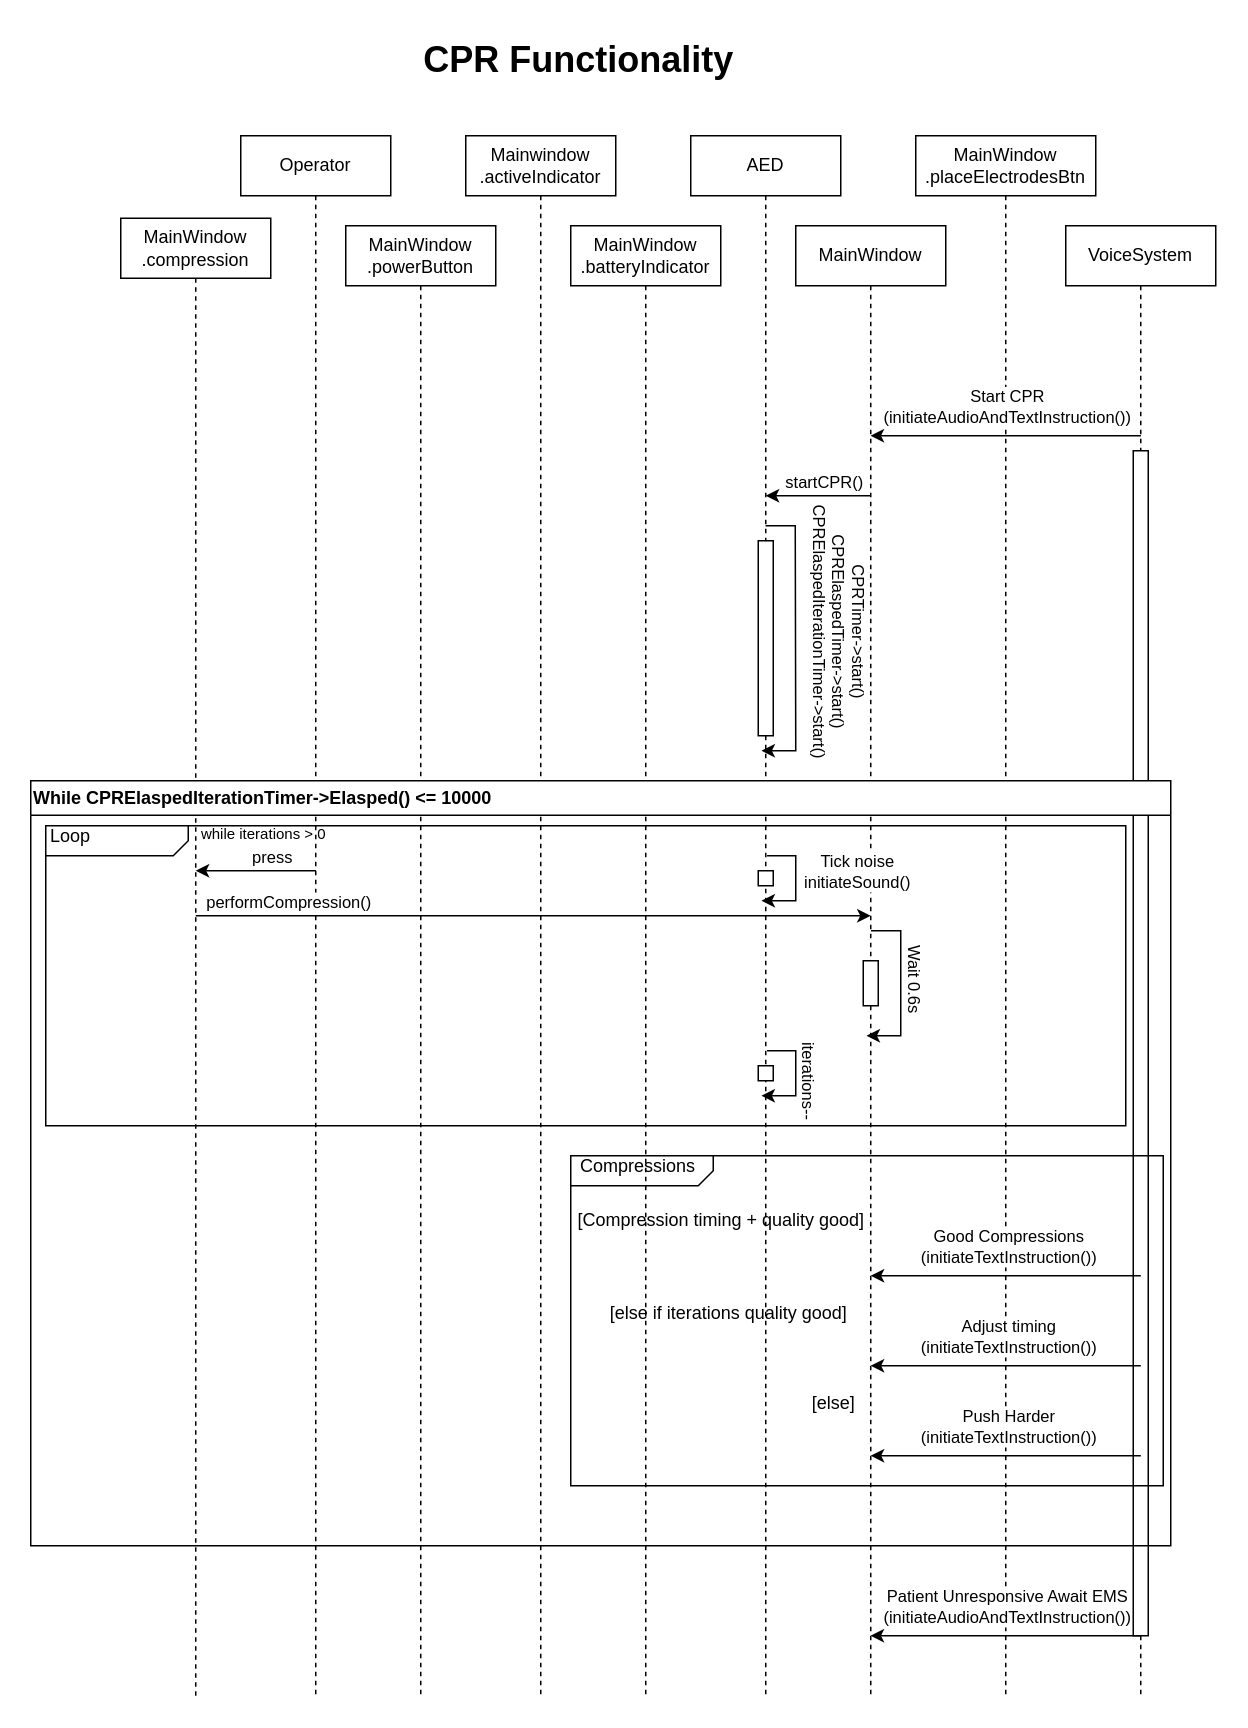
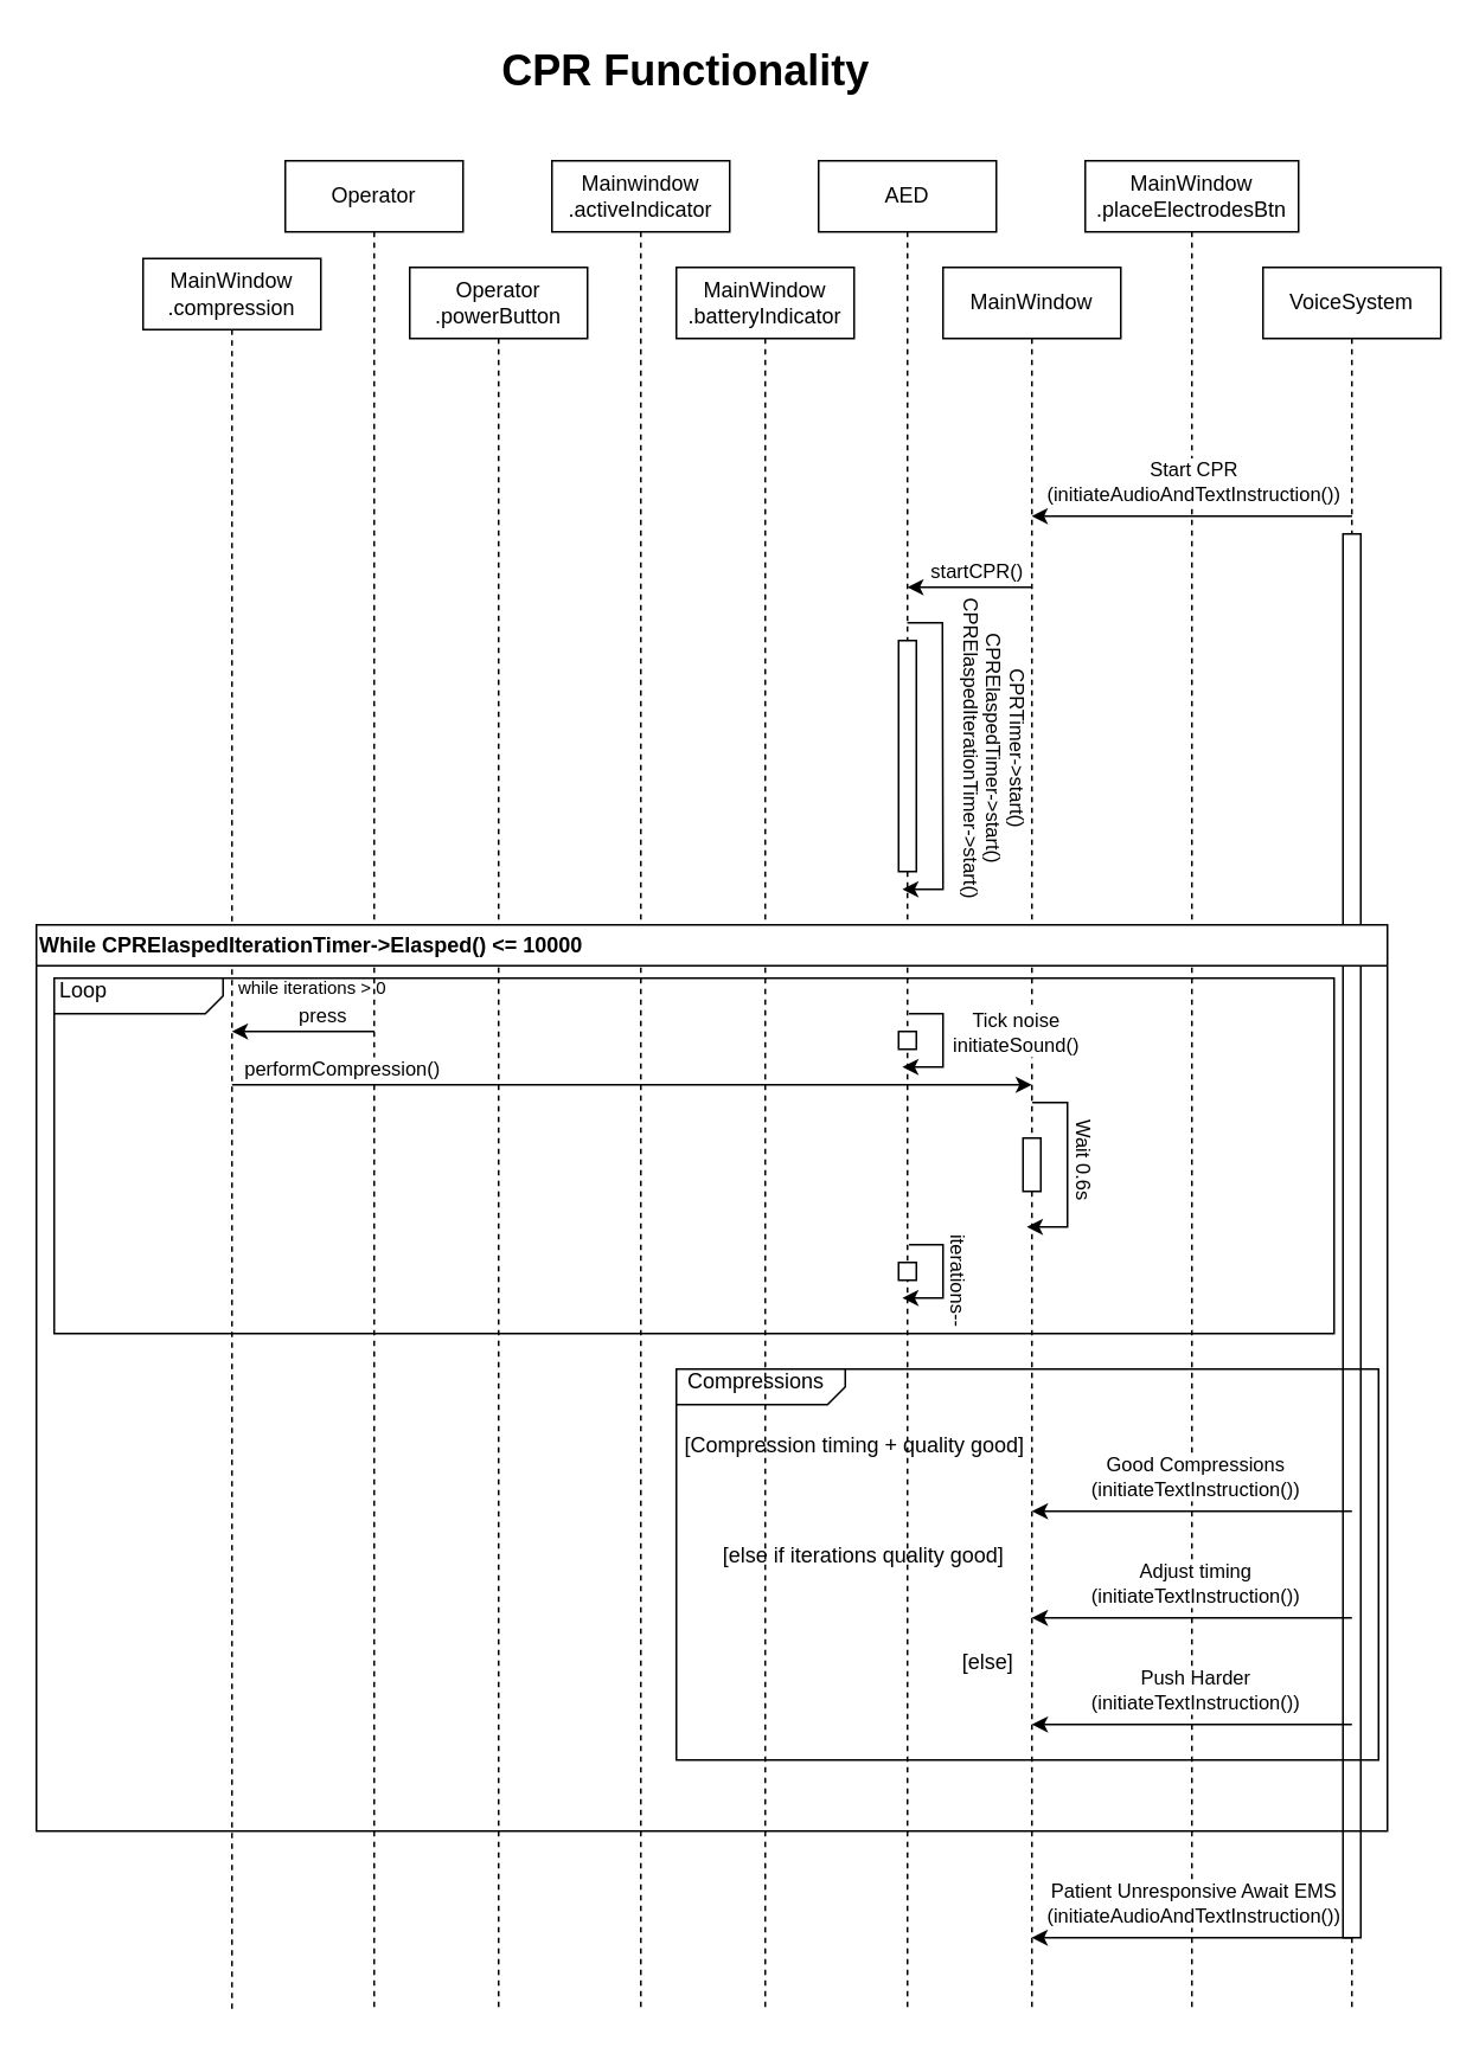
- <mxCell id="9" value="&lt;div&gt;MainWindow&lt;/div&gt;&lt;div&gt;.powerButton&lt;/div&gt;" style="shape=umlLifeline;perimeter=lifelinePerimeter;whiteSpace=wrap;html=1;container=0;dropTarget=0;collapsible=0;recursiveResize=0;outlineConnect=0;portConstraint=eastwest;newEdgeStyle={&quot;edgeStyle&quot;:&quot;elbowEdgeStyle&quot;,&quot;elbow&quot;:&quot;vertical&quot;,&quot;curved&quot;:0,&quot;rounded&quot;:0};" parent="1" vertex="1"><mxGeometry x="230" y="150" width="100" height="980" as="geometry" /></mxCell>
+ <mxCell id="9" value="&lt;div&gt;Operator&lt;/div&gt;&lt;div&gt;.powerButton&lt;/div&gt;" style="shape=umlLifeline;perimeter=lifelinePerimeter;whiteSpace=wrap;html=1;container=0;dropTarget=0;collapsible=0;recursiveResize=0;outlineConnect=0;portConstraint=eastwest;newEdgeStyle={&quot;edgeStyle&quot;:&quot;elbowEdgeStyle&quot;,&quot;elbow&quot;:&quot;vertical&quot;,&quot;curved&quot;:0,&quot;rounded&quot;:0};" parent="1" vertex="1"><mxGeometry x="230" y="150" width="100" height="980" as="geometry" /></mxCell>
